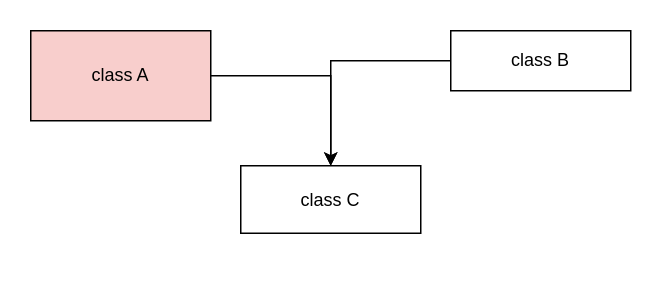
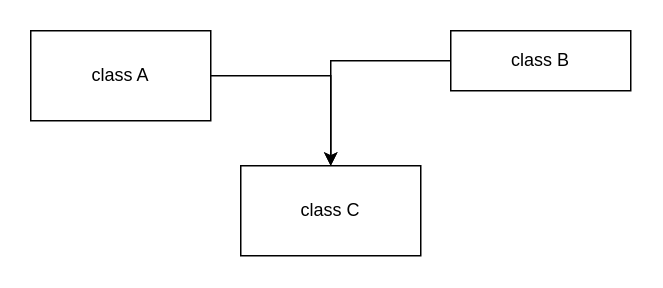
- <mxCell id="3" value="class A" style="rounded=0;whiteSpace=wrap;html=1;fillColor=#f8cecc;" parent="1" vertex="1"><mxGeometry x="20" y="20" width="120" height="60" as="geometry" /></mxCell>
+ <mxCell id="3" value="class A" style="rounded=0;whiteSpace=wrap;html=1;" parent="1" vertex="1"><mxGeometry x="20" y="20" width="120" height="60" as="geometry" /></mxCell>
- <mxCell id="6" value="class C" style="rounded=0;whiteSpace=wrap;html=1;" parent="1" vertex="1"><mxGeometry x="160" y="110" width="120" height="45" as="geometry" /></mxCell>
+ <mxCell id="6" value="class C" style="rounded=0;whiteSpace=wrap;html=1;" parent="1" vertex="1"><mxGeometry x="160" y="110" width="120" height="60" as="geometry" /></mxCell>
